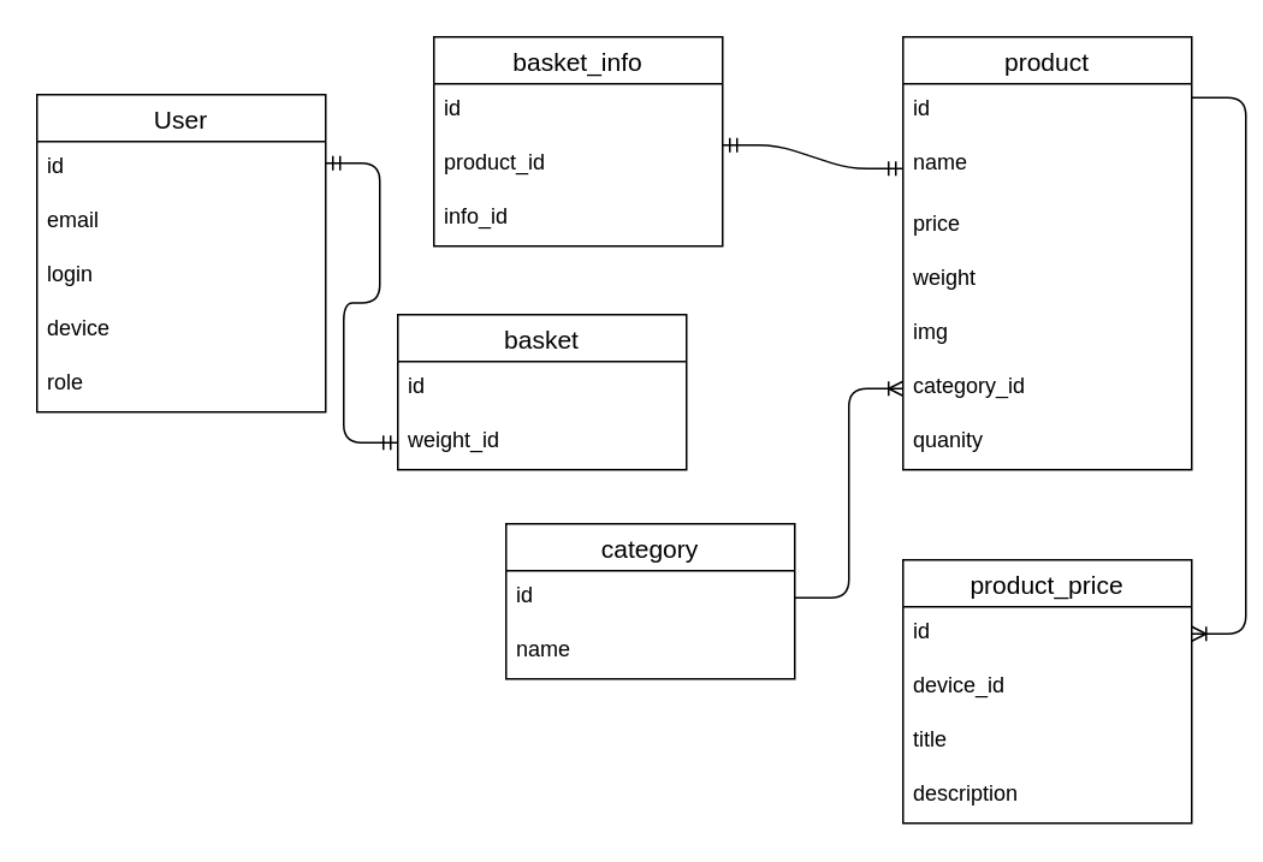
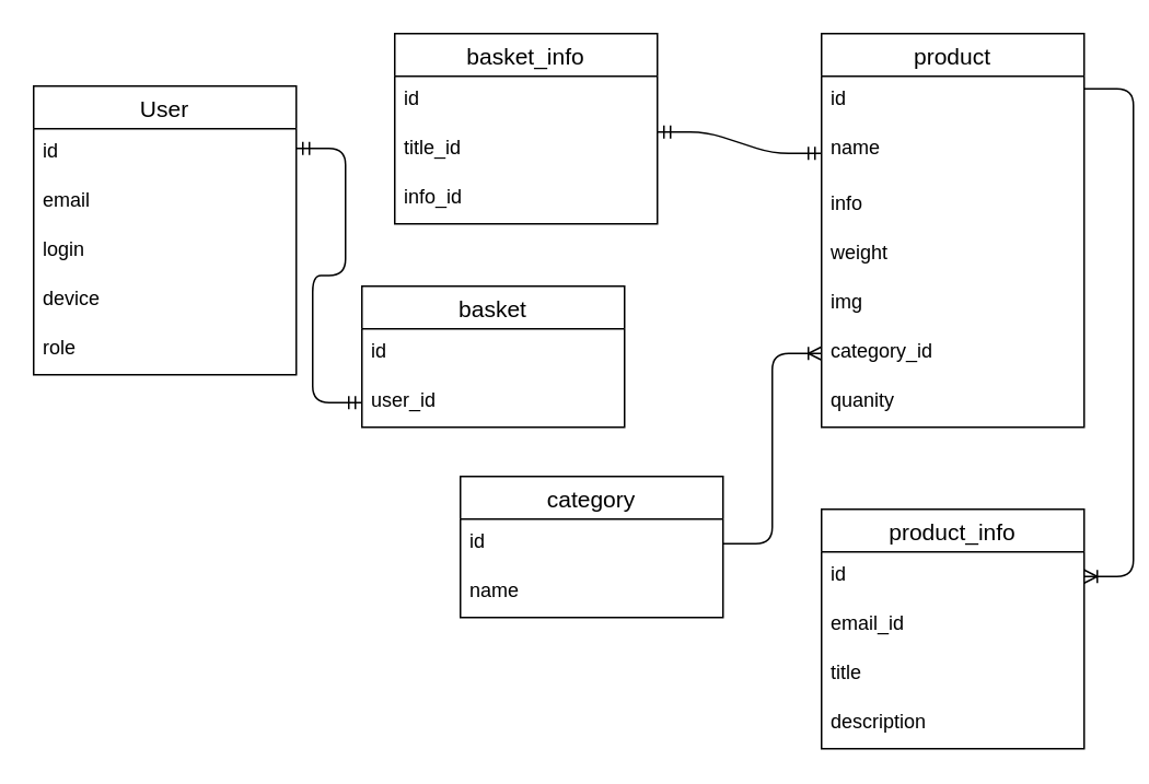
- <mxCell id="13" value="product_id" style="text;strokeColor=none;fillColor=none;spacingLeft=4;spacingRight=4;overflow=hidden;rotatable=0;points=[[0,0.5],[1,0.5]];portConstraint=eastwest;fontSize=12;" vertex="1" parent="11"><mxGeometry y="56" width="160" height="30" as="geometry" /></mxCell>
+ <mxCell id="13" value="title_id" style="text;strokeColor=none;fillColor=none;spacingLeft=4;spacingRight=4;overflow=hidden;rotatable=0;points=[[0,0.5],[1,0.5]];portConstraint=eastwest;fontSize=12;" vertex="1" parent="11"><mxGeometry y="56" width="160" height="30" as="geometry" /></mxCell>
- <mxCell id="18" value="price" style="text;strokeColor=none;fillColor=none;spacingLeft=4;spacingRight=4;overflow=hidden;rotatable=0;points=[[0,0.5],[1,0.5]];portConstraint=eastwest;fontSize=12;" vertex="1" parent="15"><mxGeometry y="90" width="160" height="30" as="geometry" /></mxCell>
+ <mxCell id="18" value="info" style="text;strokeColor=none;fillColor=none;spacingLeft=4;spacingRight=4;overflow=hidden;rotatable=0;points=[[0,0.5],[1,0.5]];portConstraint=eastwest;fontSize=12;" vertex="1" parent="15"><mxGeometry y="90" width="160" height="30" as="geometry" /></mxCell>
- <mxCell id="10" value="weight_id" style="text;strokeColor=none;fillColor=none;spacingLeft=4;spacingRight=4;overflow=hidden;rotatable=0;points=[[0,0.5],[1,0.5]];portConstraint=eastwest;fontSize=12;" vertex="1" parent="8"><mxGeometry y="56" width="160" height="30" as="geometry" /></mxCell>
+ <mxCell id="10" value="user_id" style="text;strokeColor=none;fillColor=none;spacingLeft=4;spacingRight=4;overflow=hidden;rotatable=0;points=[[0,0.5],[1,0.5]];portConstraint=eastwest;fontSize=12;" vertex="1" parent="8"><mxGeometry y="56" width="160" height="30" as="geometry" /></mxCell>
- <mxCell id="23" value="product_price" style="swimlane;fontStyle=0;childLayout=stackLayout;horizontal=1;startSize=26;horizontalStack=0;resizeParent=1;resizeParentMax=0;resizeLast=0;collapsible=1;marginBottom=0;align=center;fontSize=14;" vertex="1" parent="1"><mxGeometry x="500" y="310" width="160" height="146" as="geometry" /></mxCell>
+ <mxCell id="23" value="product_info" style="swimlane;fontStyle=0;childLayout=stackLayout;horizontal=1;startSize=26;horizontalStack=0;resizeParent=1;resizeParentMax=0;resizeLast=0;collapsible=1;marginBottom=0;align=center;fontSize=14;" vertex="1" parent="1"><mxGeometry x="500" y="310" width="160" height="146" as="geometry" /></mxCell>
- <mxCell id="25" value="device_id" style="text;strokeColor=none;fillColor=none;spacingLeft=4;spacingRight=4;overflow=hidden;rotatable=0;points=[[0,0.5],[1,0.5]];portConstraint=eastwest;fontSize=12;" vertex="1" parent="23"><mxGeometry y="56" width="160" height="30" as="geometry" /></mxCell>
+ <mxCell id="25" value="email_id" style="text;strokeColor=none;fillColor=none;spacingLeft=4;spacingRight=4;overflow=hidden;rotatable=0;points=[[0,0.5],[1,0.5]];portConstraint=eastwest;fontSize=12;" vertex="1" parent="23"><mxGeometry y="56" width="160" height="30" as="geometry" /></mxCell>
